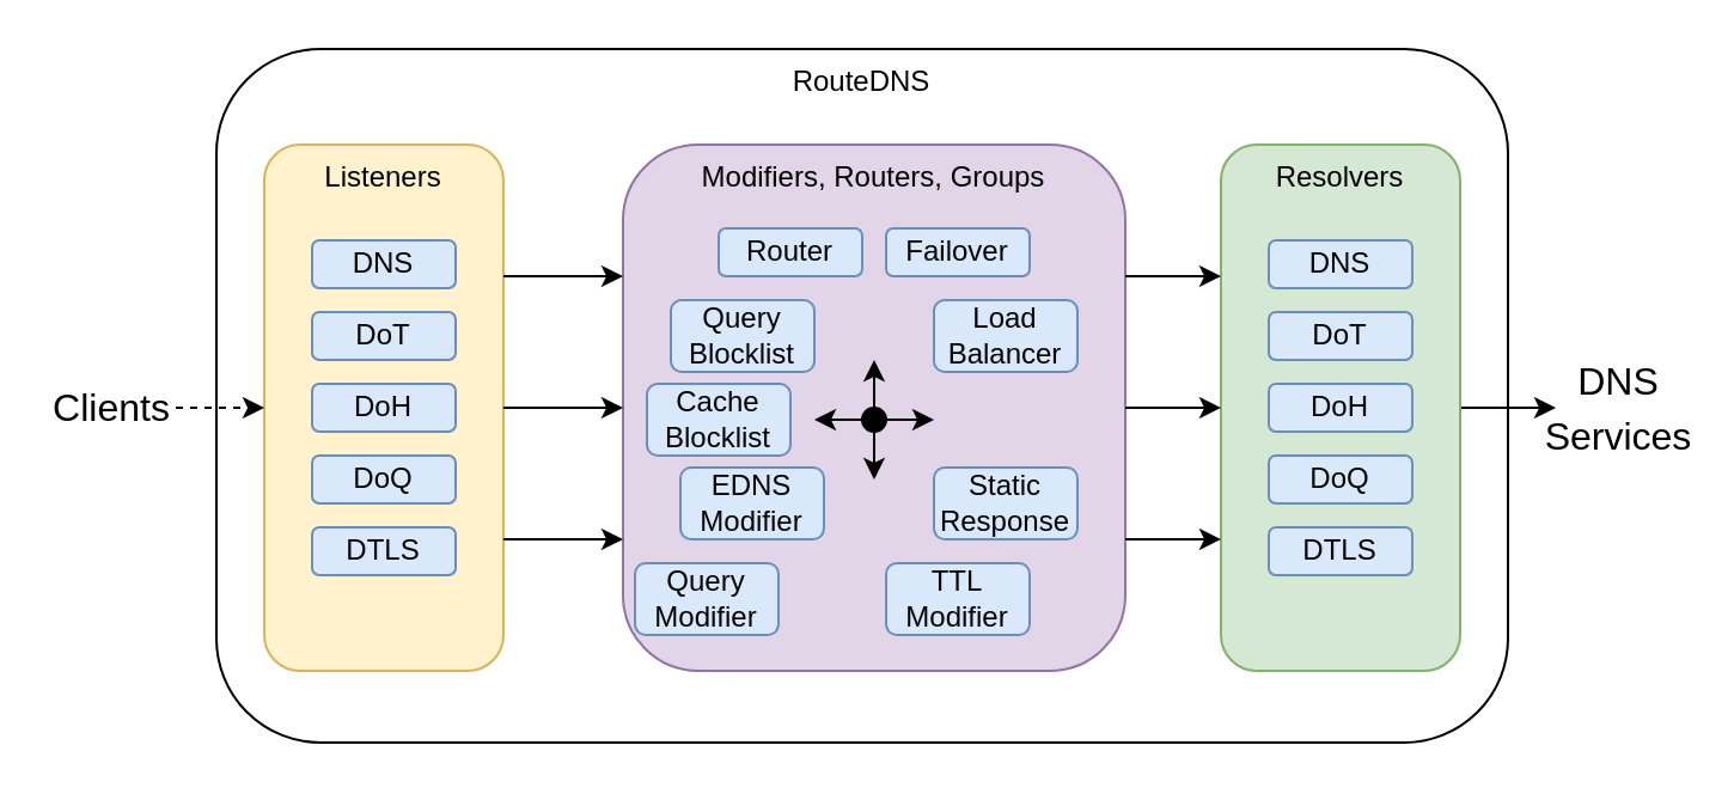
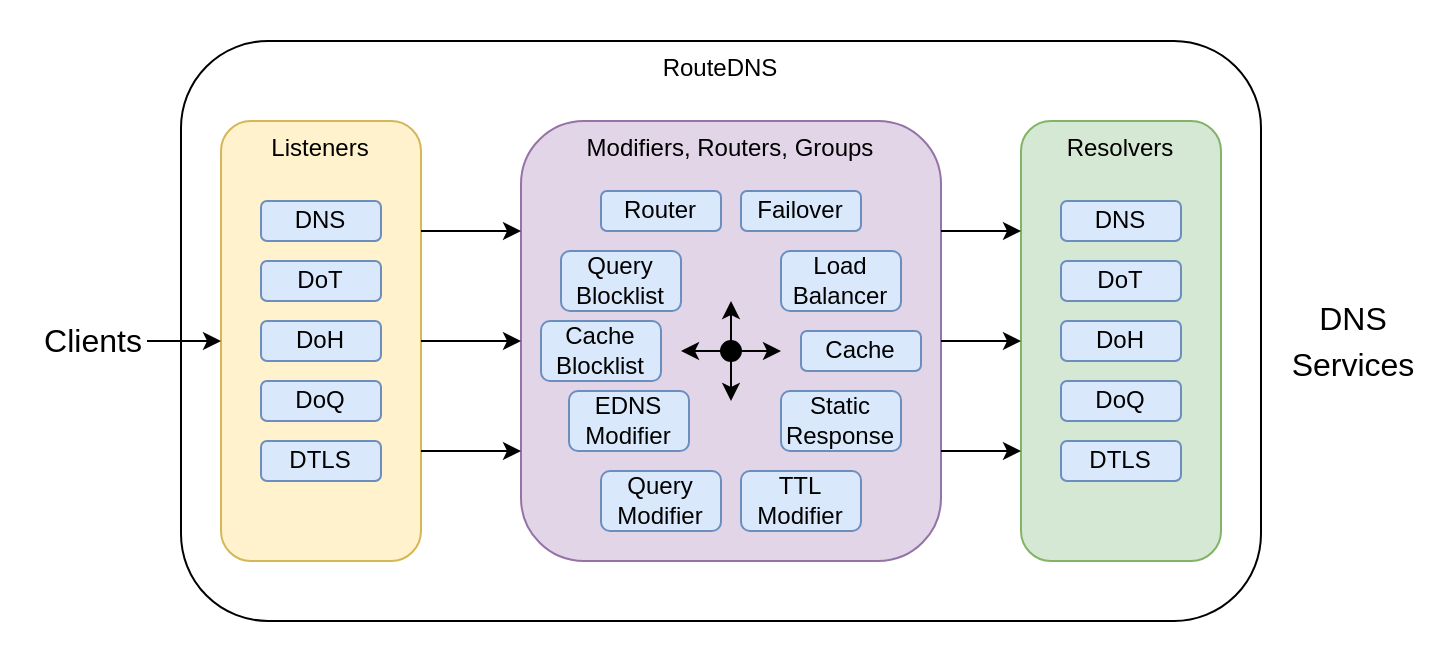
- <mxCell id="41" style="edgeStyle=orthogonalEdgeStyle;rounded=0;orthogonalLoop=1;jettySize=auto;html=1;entryX=0;entryY=0.5;entryDx=0;entryDy=0;exitX=1;exitY=0.5;exitDx=0;exitDy=0;dashed=1;" parent="1" source="42" target="3" edge="1"><mxGeometry relative="1" as="geometry"><mxPoint x="40" y="170" as="sourcePoint" /></mxGeometry></mxCell>
+ <mxCell id="41" style="edgeStyle=orthogonalEdgeStyle;rounded=0;orthogonalLoop=1;jettySize=auto;html=1;entryX=0;entryY=0.5;entryDx=0;entryDy=0;exitX=1;exitY=0.5;exitDx=0;exitDy=0;" parent="1" source="42" target="3" edge="1"><mxGeometry relative="1" as="geometry"><mxPoint x="40" y="170" as="sourcePoint" /></mxGeometry></mxCell>
- <mxCell id="5" style="edgeStyle=orthogonalEdgeStyle;rounded=0;orthogonalLoop=1;jettySize=auto;html=1;entryX=0;entryY=0.5;entryDx=0;entryDy=0;fontSize=19;" parent="1" source="6" target="43" edge="1"><mxGeometry relative="1" as="geometry" /></mxCell>
+ <mxCell id="23" value="Cache" style="rounded=1;whiteSpace=wrap;html=1;fillColor=#dae8fc;strokeColor=#6c8ebf;" parent="1" vertex="1"><mxGeometry x="400" y="165" width="60" height="20" as="geometry" /></mxCell>
- <mxCell id="25" value="Query Modifier" style="rounded=1;whiteSpace=wrap;html=1;fillColor=#dae8fc;strokeColor=#6c8ebf;" parent="1" vertex="1"><mxGeometry x="265" y="235" width="60" height="30" as="geometry" /></mxCell>
+ <mxCell id="25" value="Query Modifier" style="rounded=1;whiteSpace=wrap;html=1;fillColor=#dae8fc;strokeColor=#6c8ebf;" parent="1" vertex="1"><mxGeometry x="300" y="235" width="60" height="30" as="geometry" /></mxCell>
